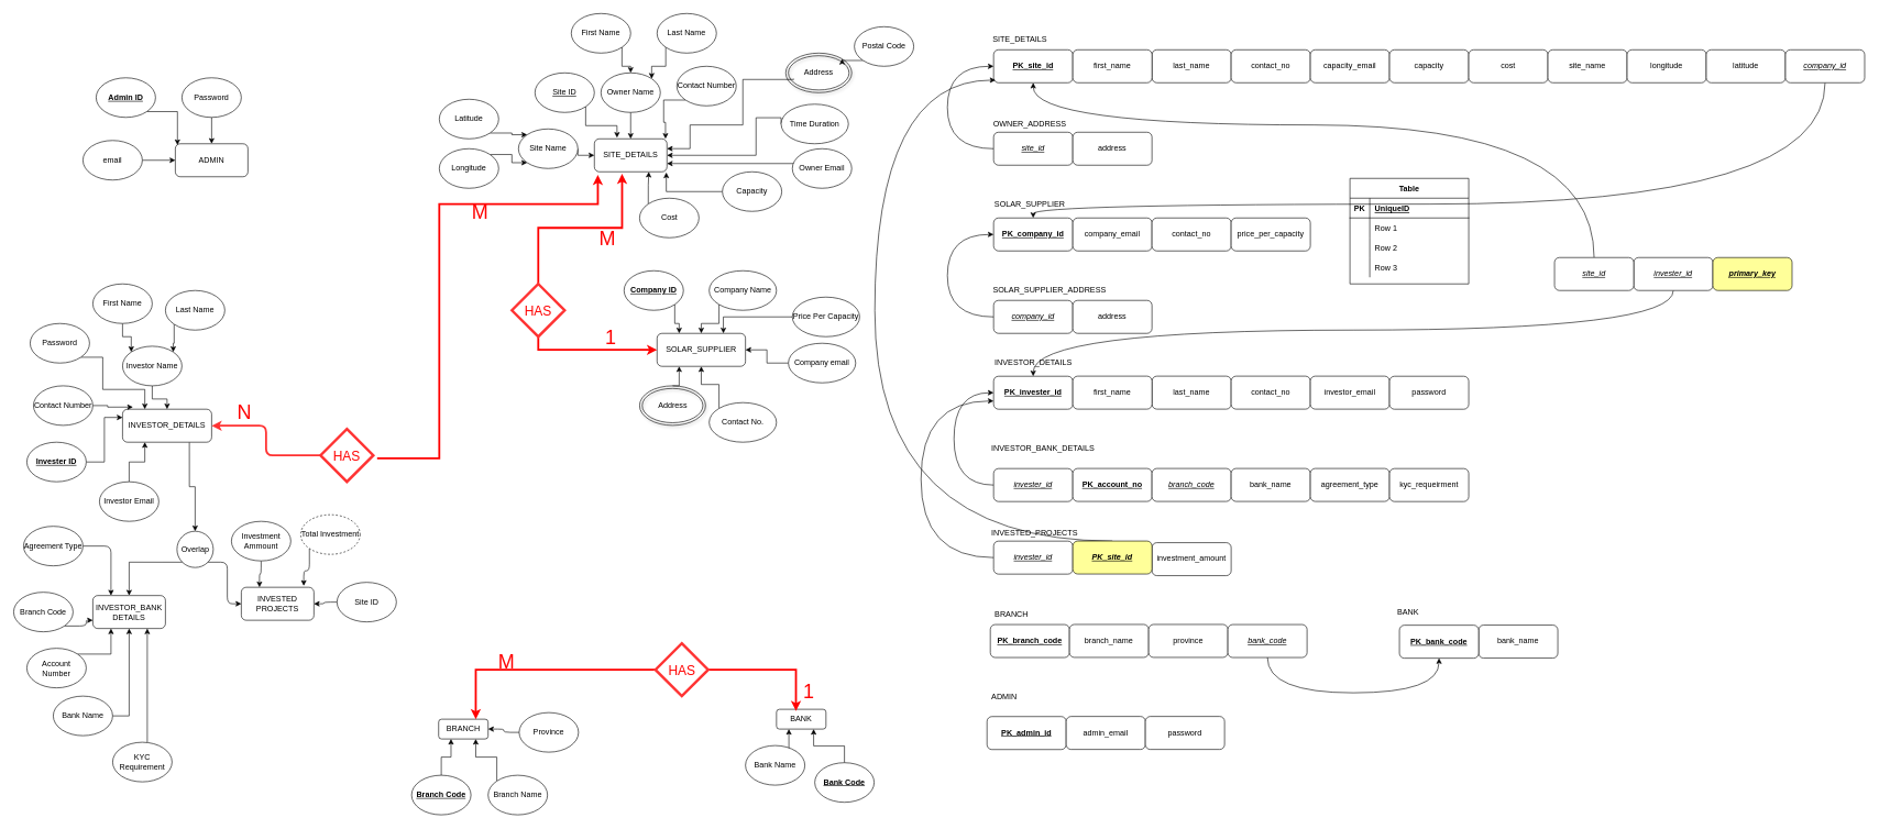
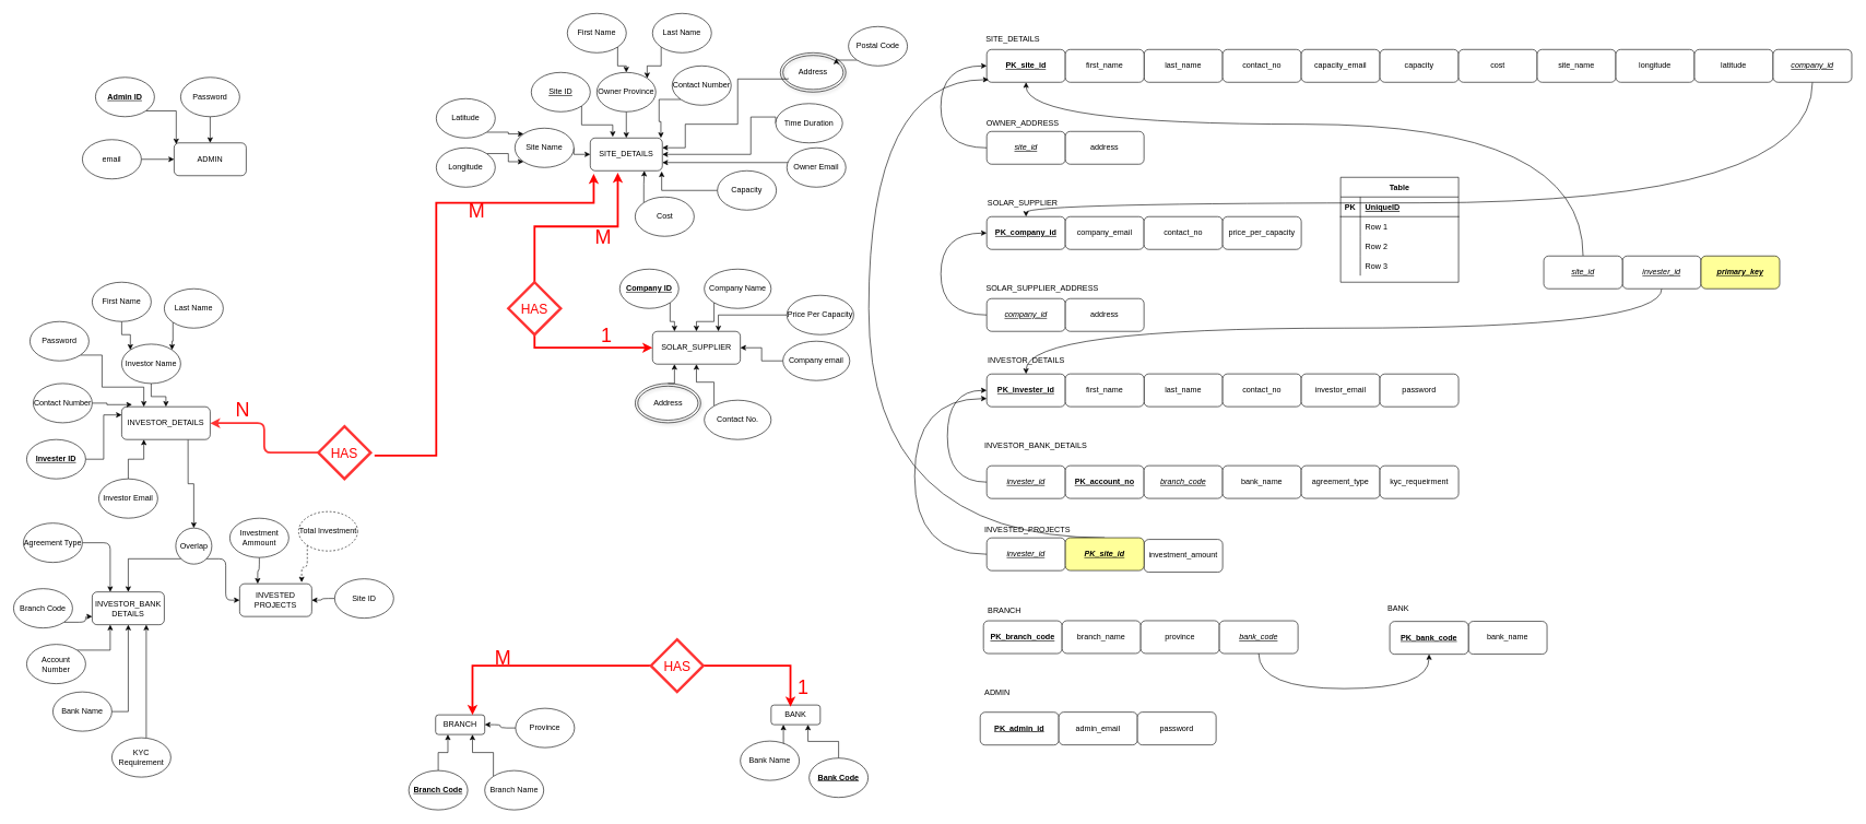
- <mxCell id="13" value="Owner Name" style="ellipse;whiteSpace=wrap;html=1;" parent="1" vertex="1"><mxGeometry x="910" y="110" width="90" height="60" as="geometry" /></mxCell>
+ <mxCell id="13" value="Owner Province" style="ellipse;whiteSpace=wrap;html=1;" parent="1" vertex="1"><mxGeometry x="910" y="110" width="90" height="60" as="geometry" /></mxCell>
- <mxCell id="110" style="edgeStyle=orthogonalEdgeStyle;rounded=1;html=1;exitX=0;exitY=1;entryX=0.86;entryY=-0.044;entryPerimeter=0;jettySize=auto;orthogonalLoop=1;strokeColor=#000000;strokeWidth=1;" parent="1" source="111" target="69" edge="1"><mxGeometry relative="1" as="geometry" /></mxCell>
+ <mxCell id="110" style="edgeStyle=orthogonalEdgeStyle;rounded=1;html=1;exitX=0;exitY=1;entryX=0.86;entryY=-0.044;entryPerimeter=0;jettySize=auto;orthogonalLoop=1;strokeColor=#000000;strokeWidth=1;dashed=1;" parent="1" source="111" target="69" edge="1"><mxGeometry relative="1" as="geometry" /></mxCell>
